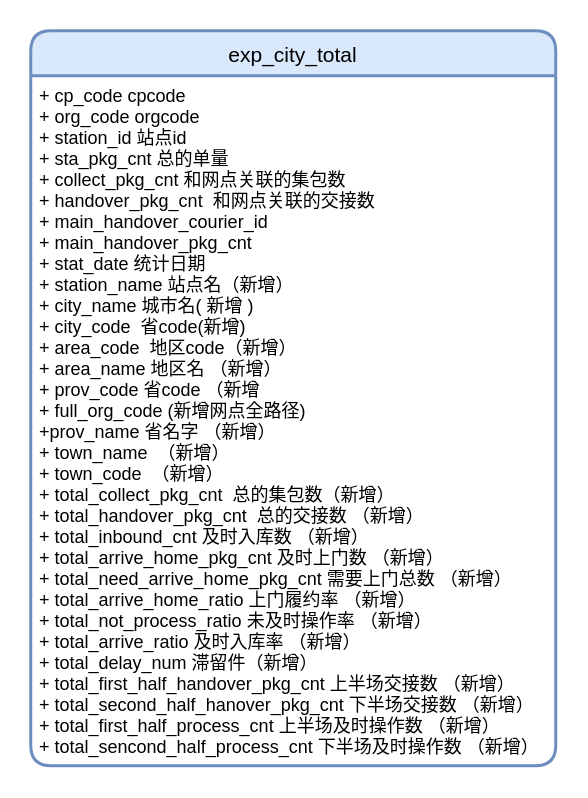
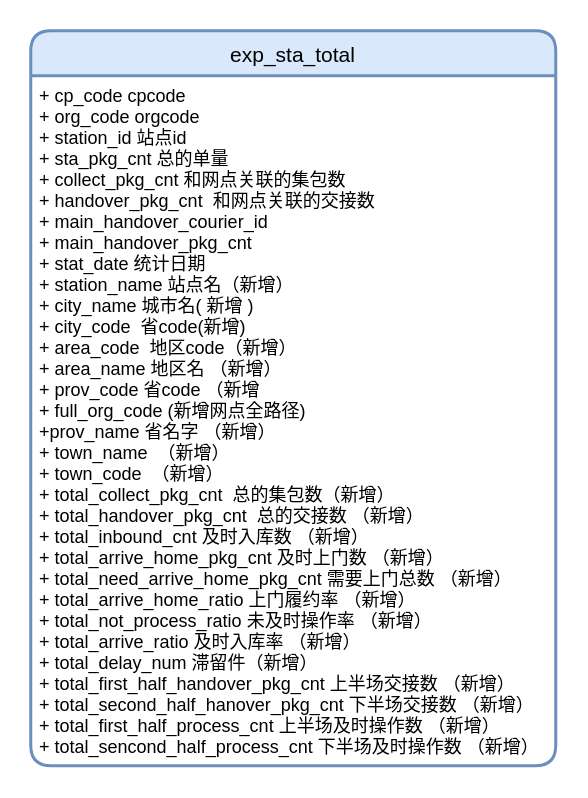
- <mxCell id="2" value="exp_city_total" style="swimlane;childLayout=stackLayout;horizontal=1;startSize=30;horizontalStack=0;rounded=1;fontSize=14;fontStyle=0;strokeWidth=2;resizeParent=0;resizeLast=1;shadow=0;dashed=0;align=center;fillColor=#dae8fc;strokeColor=#6c8ebf;" parent="1" vertex="1"><mxGeometry x="20" y="20" width="350" height="490" as="geometry" /></mxCell>
+ <mxCell id="2" value="exp_sta_total" style="swimlane;childLayout=stackLayout;horizontal=1;startSize=30;horizontalStack=0;rounded=1;fontSize=14;fontStyle=0;strokeWidth=2;resizeParent=0;resizeLast=1;shadow=0;dashed=0;align=center;fillColor=#dae8fc;strokeColor=#6c8ebf;" parent="1" vertex="1"><mxGeometry x="20" y="20" width="350" height="490" as="geometry" /></mxCell>
